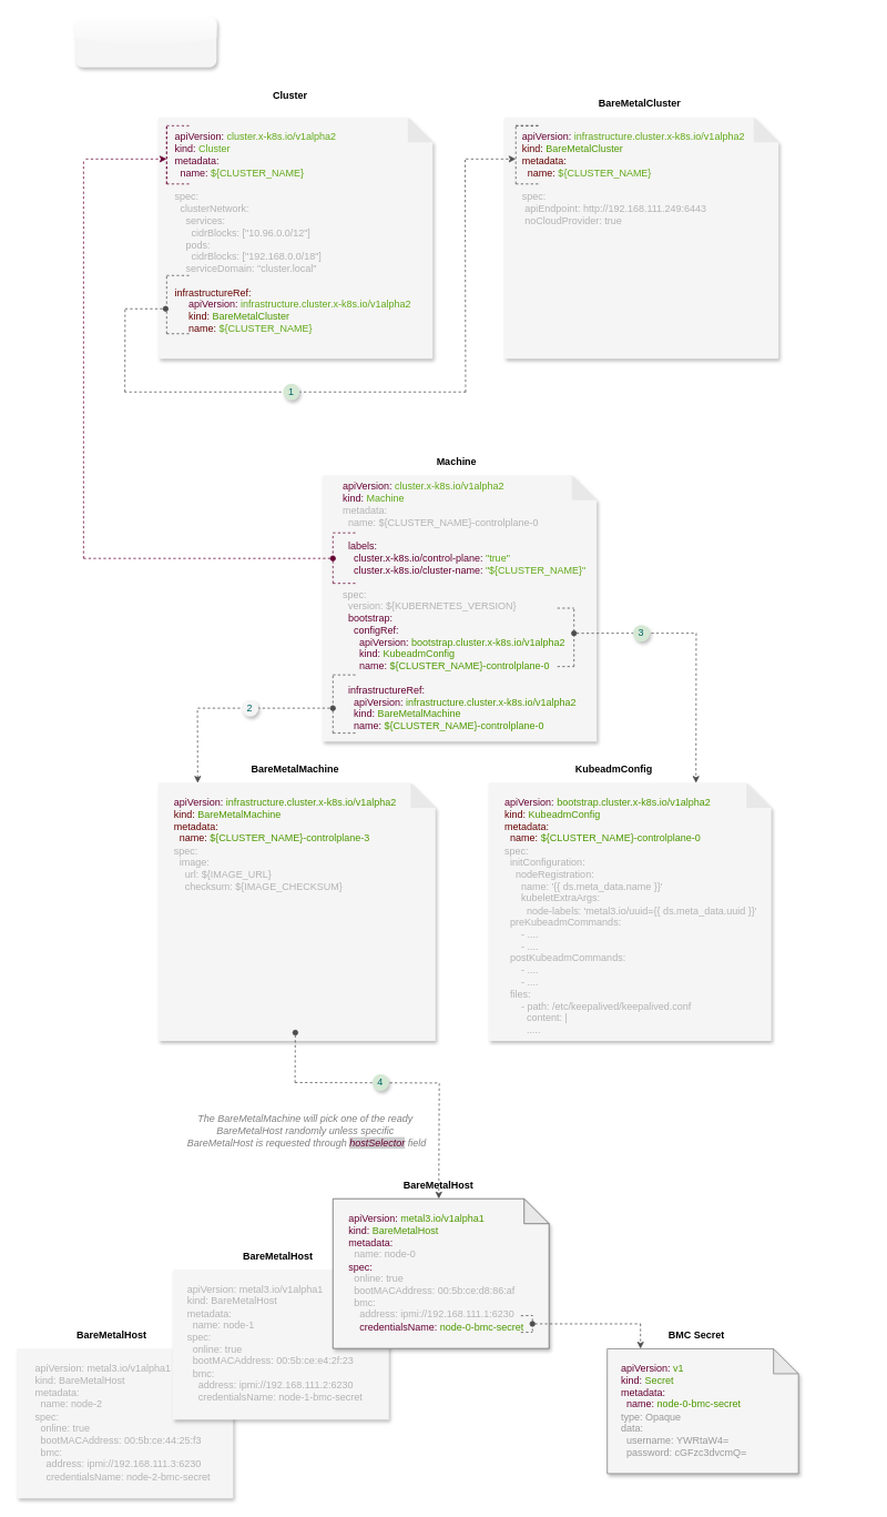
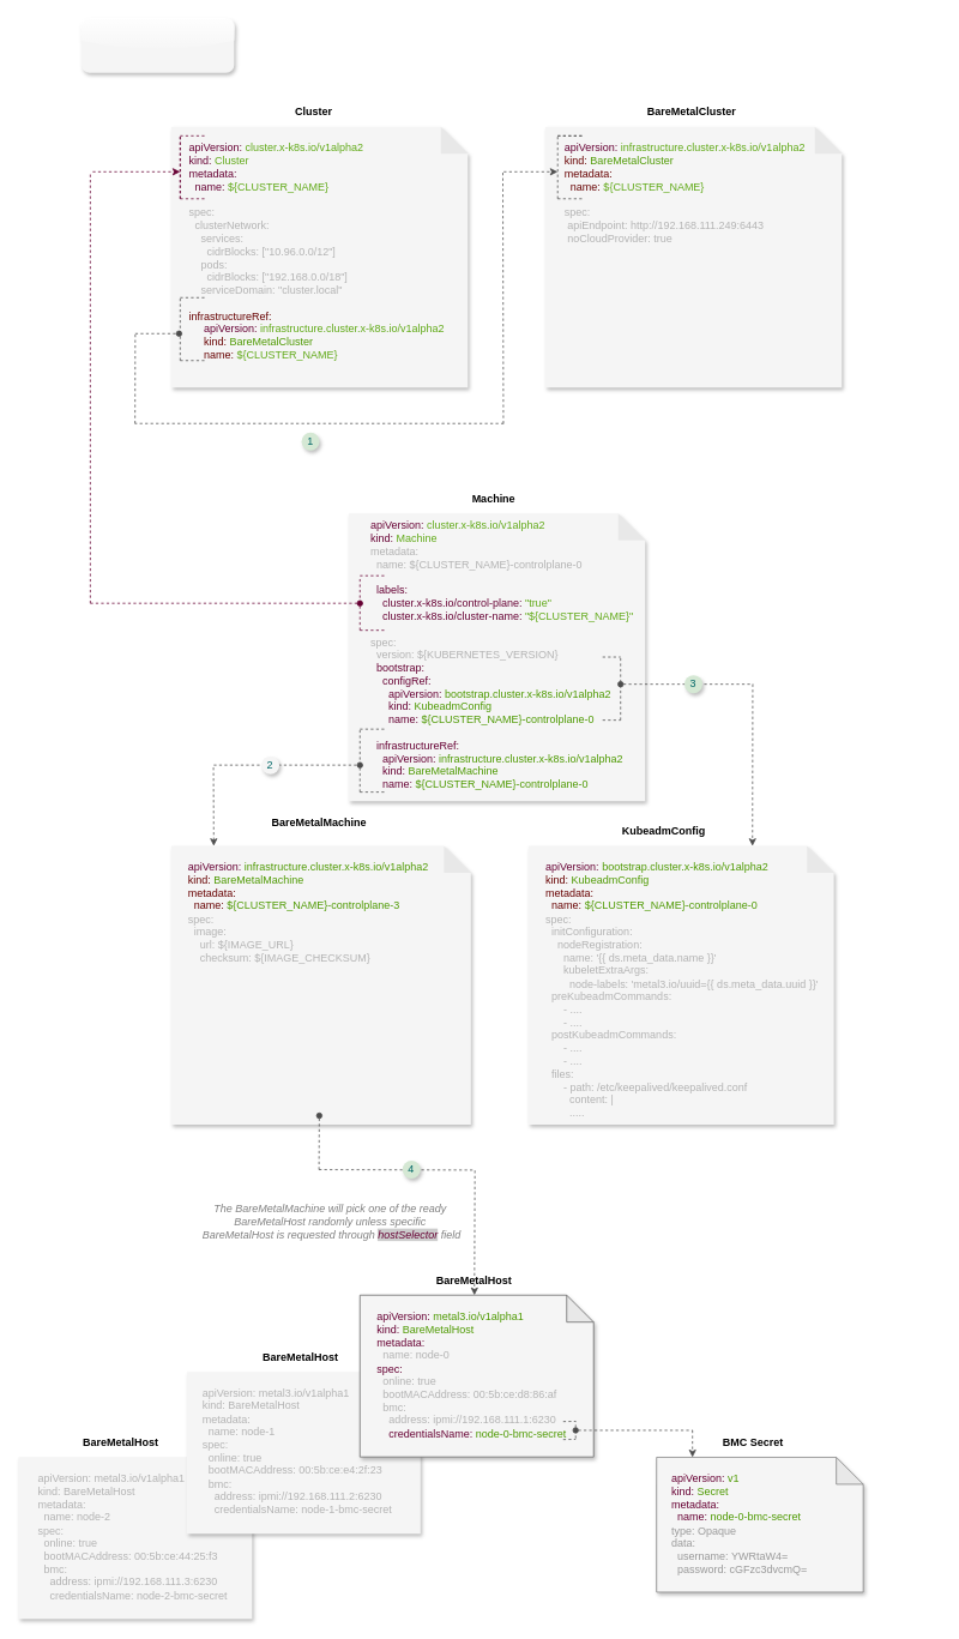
- <mxCell id="34" value="&lt;div&gt;&lt;font style=&quot;font-size: 12px&quot;&gt;&lt;b&gt;Cluster&lt;/b&gt;&lt;/font&gt;&lt;/div&gt;" style="text;html=1;align=left;fillColor=none;strokeColor=none;" vertex="1" parent="1"><mxGeometry x="326.25" y="100" width="50" height="30" as="geometry" /></mxCell>
+ <mxCell id="34" value="&lt;div&gt;&lt;font style=&quot;font-size: 12px&quot;&gt;&lt;b&gt;Cluster&lt;/b&gt;&lt;/font&gt;&lt;/div&gt;" style="text;html=1;align=left;fillColor=none;strokeColor=none;" vertex="1" parent="1"><mxGeometry x="326.25" y="110" width="50" height="30" as="geometry" /></mxCell>
- <mxCell id="69" value="&lt;font color=&quot;#006666&quot;&gt;1&lt;/font&gt;" style="ellipse;whiteSpace=wrap;html=1;aspect=fixed;shadow=1;strokeColor=none;fillColor=#d5e8d4;" vertex="1" parent="1"><mxGeometry x="340" y="460" width="20" height="20" as="geometry" /></mxCell>
+ <mxCell id="69" value="&lt;font color=&quot;#006666&quot;&gt;1&lt;/font&gt;" style="ellipse;whiteSpace=wrap;html=1;aspect=fixed;shadow=1;strokeColor=none;fillColor=#d5e8d4;" vertex="1" parent="1"><mxGeometry x="335" y="480" width="20" height="20" as="geometry" /></mxCell>
- <mxCell id="5" value="&lt;font style=&quot;font-size: 12px&quot;&gt;&lt;b&gt;BareMetalMachine&lt;/b&gt;&lt;/font&gt;" style="text;html=1;align=left;fillColor=none;strokeColor=none;" vertex="1" parent="1"><mxGeometry x="299.65" y="910" width="110" height="30" as="geometry" /></mxCell>
+ <mxCell id="5" value="&lt;font style=&quot;font-size: 12px&quot;&gt;&lt;b&gt;BareMetalMachine&lt;/b&gt;&lt;/font&gt;" style="text;html=1;align=left;fillColor=none;strokeColor=none;" vertex="1" parent="1"><mxGeometry x="299.65" y="900" width="110" height="30" as="geometry" /></mxCell>
